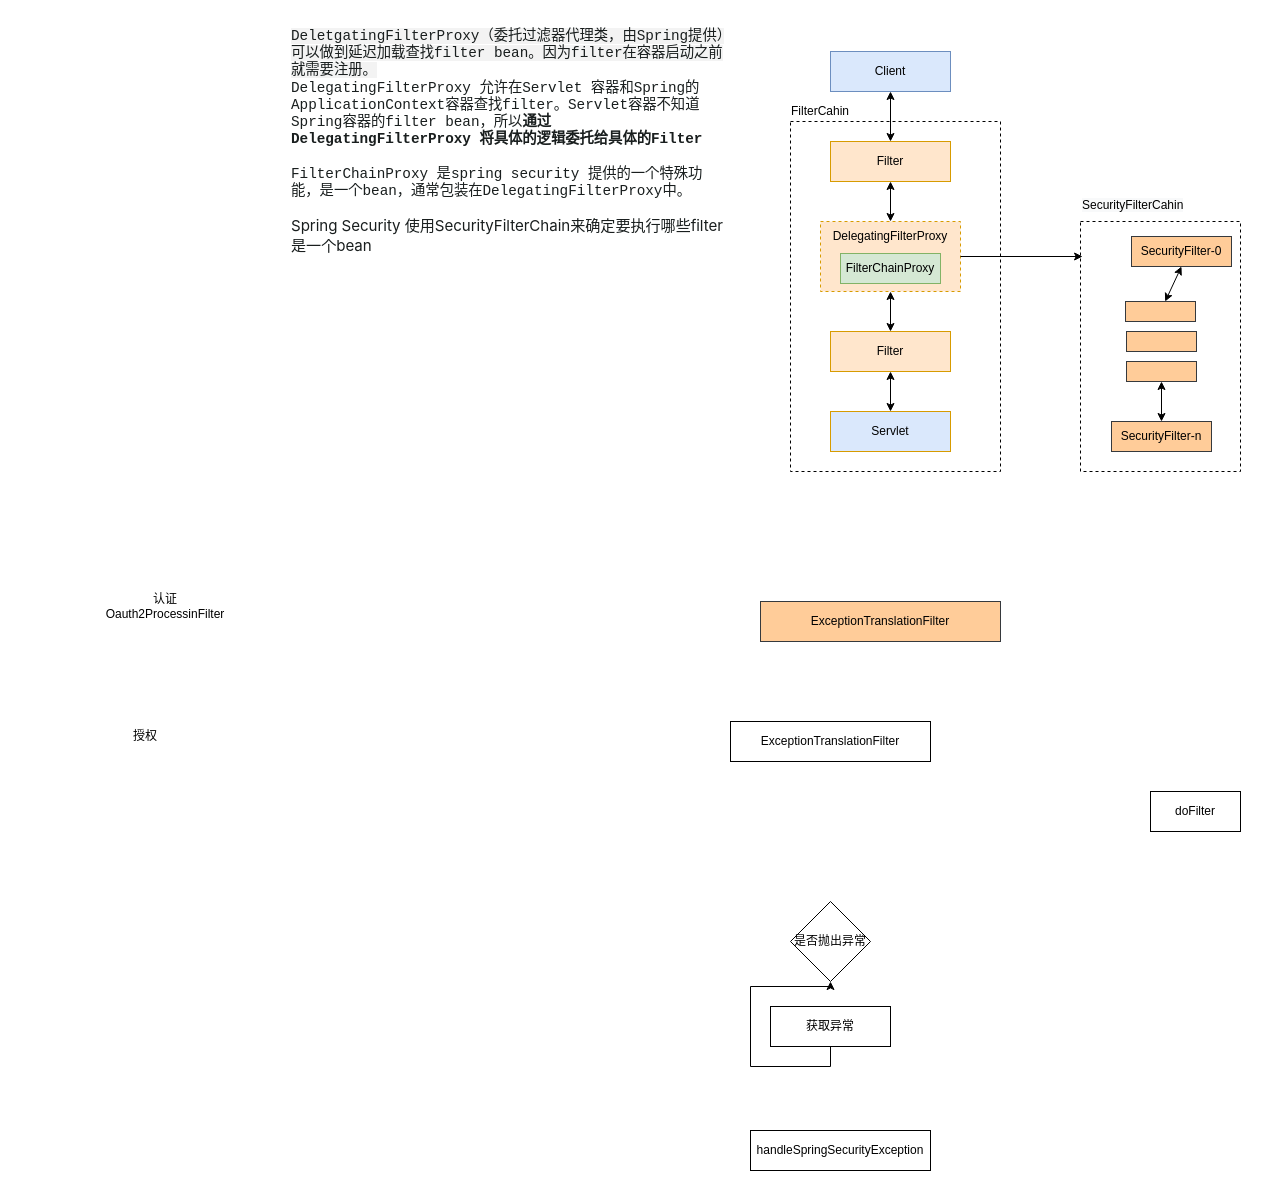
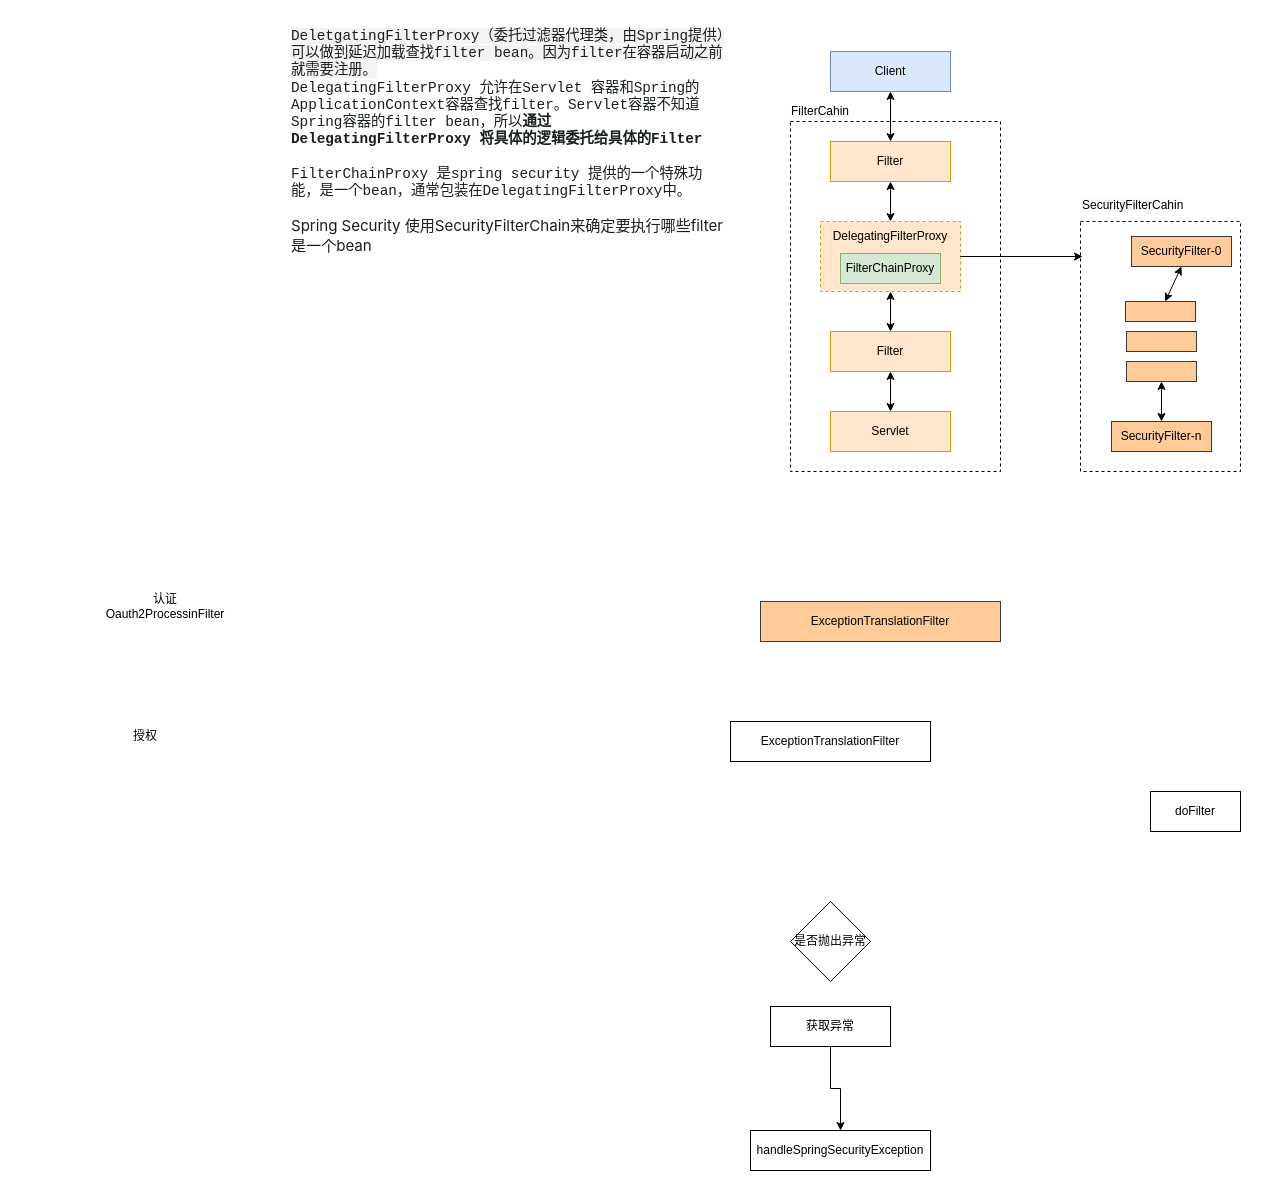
- <mxCell id="8" value="Servlet" style="rounded=0;whiteSpace=wrap;html=1;fillColor=#dae8fc;strokeColor=#d79b00;" vertex="1" parent="1"><mxGeometry x="830" y="411" width="120" height="40" as="geometry" /></mxCell>
+ <mxCell id="8" value="Servlet" style="rounded=0;whiteSpace=wrap;html=1;fillColor=#ffe6cc;strokeColor=#d79b00;" vertex="1" parent="1"><mxGeometry x="830" y="411" width="120" height="40" as="geometry" /></mxCell>
- <mxCell id="33" style="edgeStyle=orthogonalEdgeStyle;rounded=0;orthogonalLoop=1;jettySize=auto;html=1;exitX=0.5;exitY=1;exitDx=0;exitDy=0;" edge="1" parent="1" source="34" target="32"><mxGeometry relative="1" as="geometry" /></mxCell>
+ <mxCell id="33" style="edgeStyle=orthogonalEdgeStyle;rounded=0;orthogonalLoop=1;jettySize=auto;html=1;exitX=0.5;exitY=1;exitDx=0;exitDy=0;" edge="1" parent="1" source="34" target="35"><mxGeometry relative="1" as="geometry" /></mxCell>
